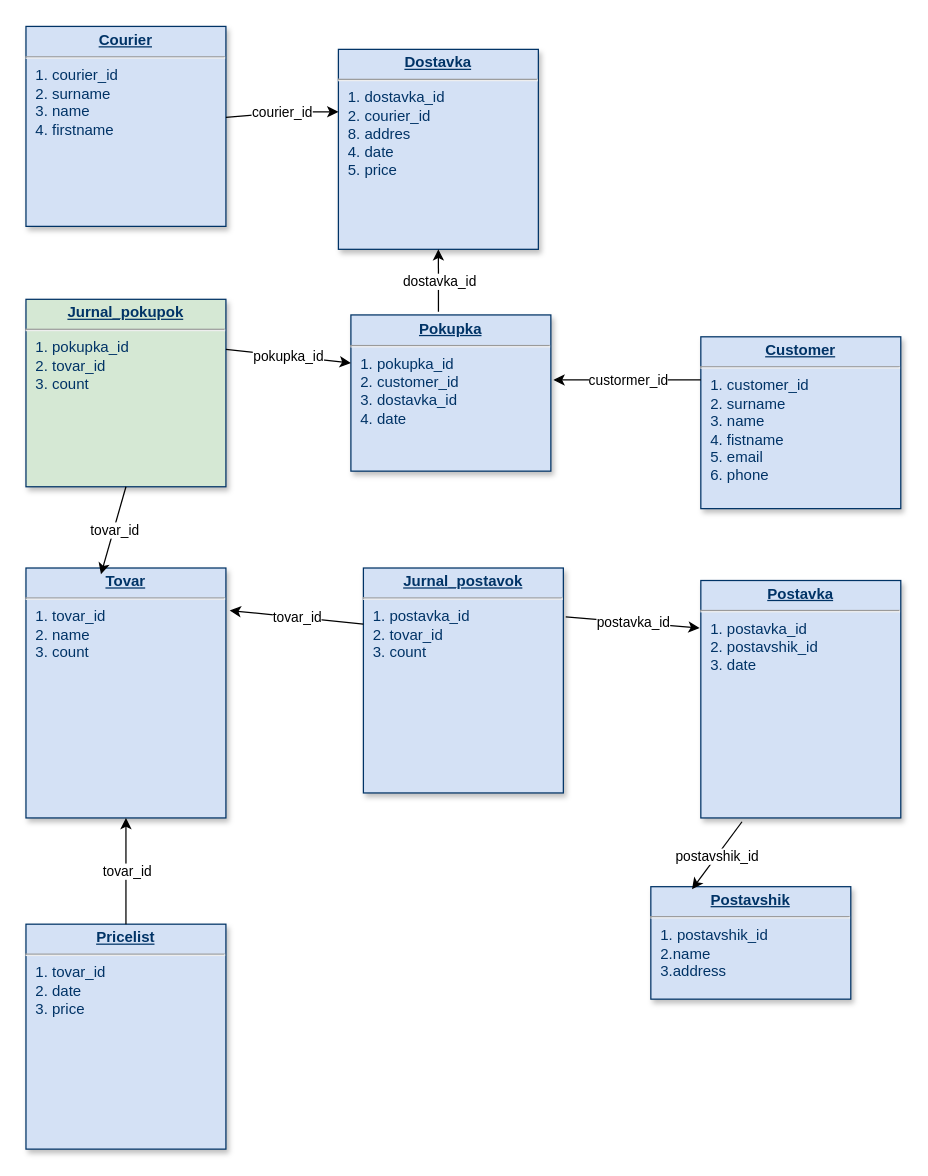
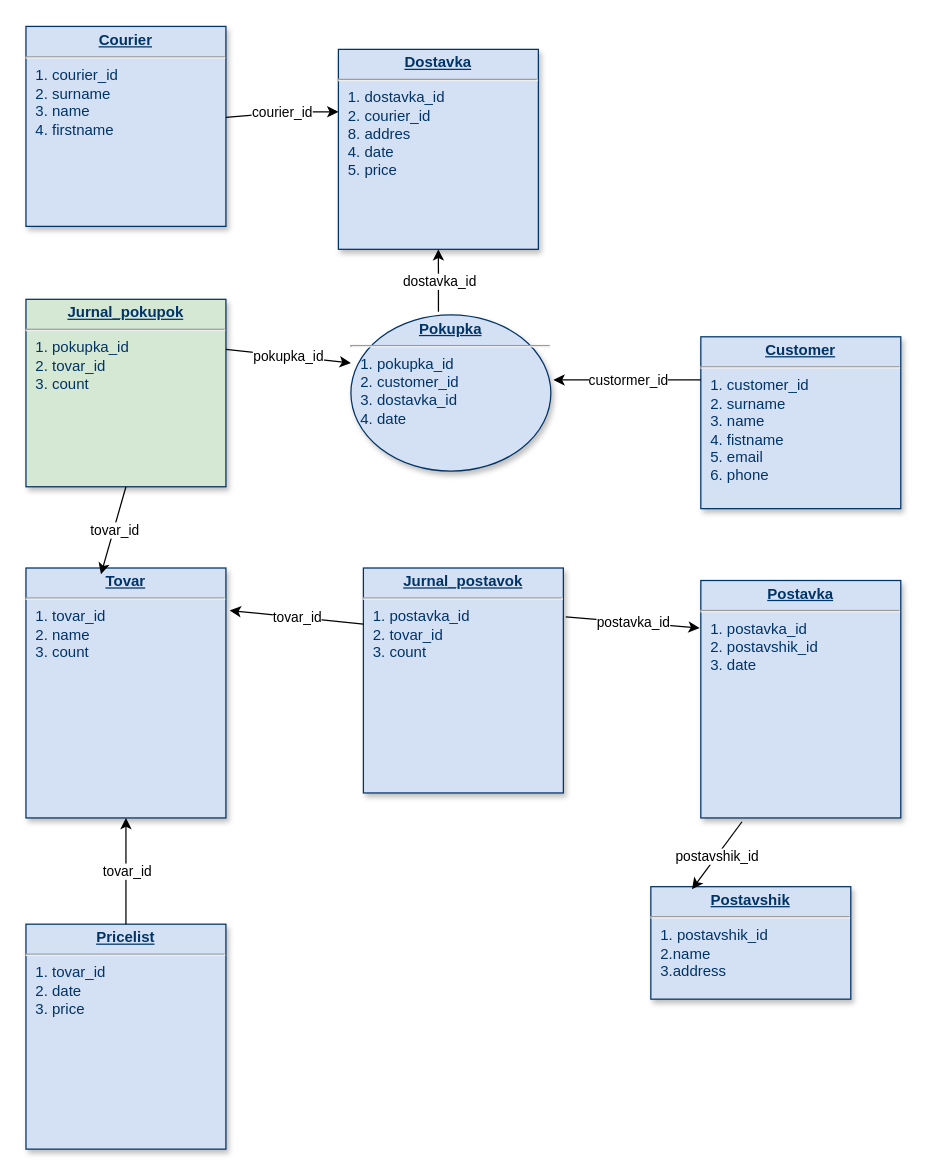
- <mxCell id="3" value="&lt;p style=&quot;margin: 0px ; margin-top: 4px ; text-align: center ; text-decoration: underline&quot;&gt;&lt;b&gt;Pokupka&lt;/b&gt;&lt;/p&gt;&lt;hr&gt;&lt;p style=&quot;margin: 0px ; margin-left: 8px&quot;&gt;1. pokupka_id&lt;/p&gt;&lt;p style=&quot;margin: 0px ; margin-left: 8px&quot;&gt;2. customer_id&lt;/p&gt;&lt;p style=&quot;margin: 0px ; margin-left: 8px&quot;&gt;3. dostavka_id&lt;/p&gt;&lt;p style=&quot;margin: 0px ; margin-left: 8px&quot;&gt;4. date&lt;/p&gt;" style="verticalAlign=top;align=left;overflow=fill;fontSize=12;fontFamily=Helvetica;html=1;strokeColor=#003366;shadow=1;fillColor=#D4E1F5;fontColor=#003366" parent="1" vertex="1"><mxGeometry x="280" y="251.5" width="160" height="125" as="geometry" /></mxCell>
+ <mxCell id="3" value="&lt;p style=&quot;margin: 0px ; margin-top: 4px ; text-align: center ; text-decoration: underline&quot;&gt;&lt;b&gt;Pokupka&lt;/b&gt;&lt;/p&gt;&lt;hr&gt;&lt;p style=&quot;margin: 0px ; margin-left: 8px&quot;&gt;1. pokupka_id&lt;/p&gt;&lt;p style=&quot;margin: 0px ; margin-left: 8px&quot;&gt;2. customer_id&lt;/p&gt;&lt;p style=&quot;margin: 0px ; margin-left: 8px&quot;&gt;3. dostavka_id&lt;/p&gt;&lt;p style=&quot;margin: 0px ; margin-left: 8px&quot;&gt;4. date&lt;/p&gt;" style="ellipse;verticalAlign=top;align=left;overflow=fill;fontSize=12;fontFamily=Helvetica;html=1;strokeColor=#003366;shadow=1;fillColor=#D4E1F5;fontColor=#003366;" parent="1" vertex="1"><mxGeometry x="280" y="251.5" width="160" height="125" as="geometry" /></mxCell>
